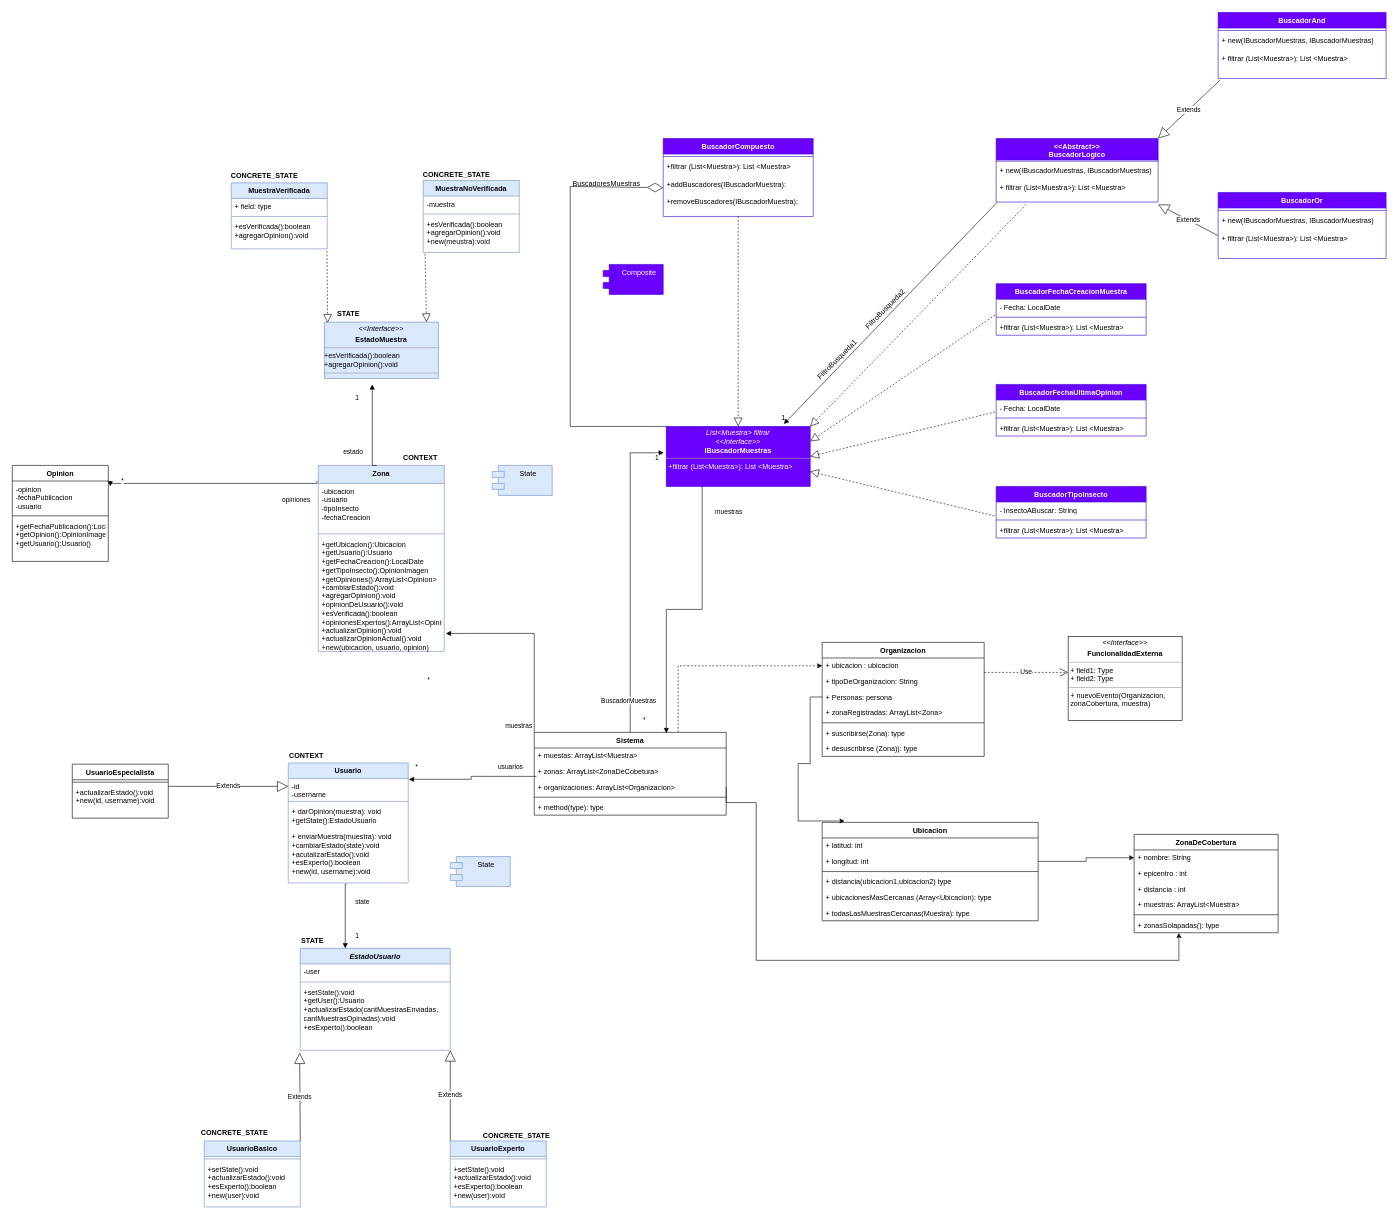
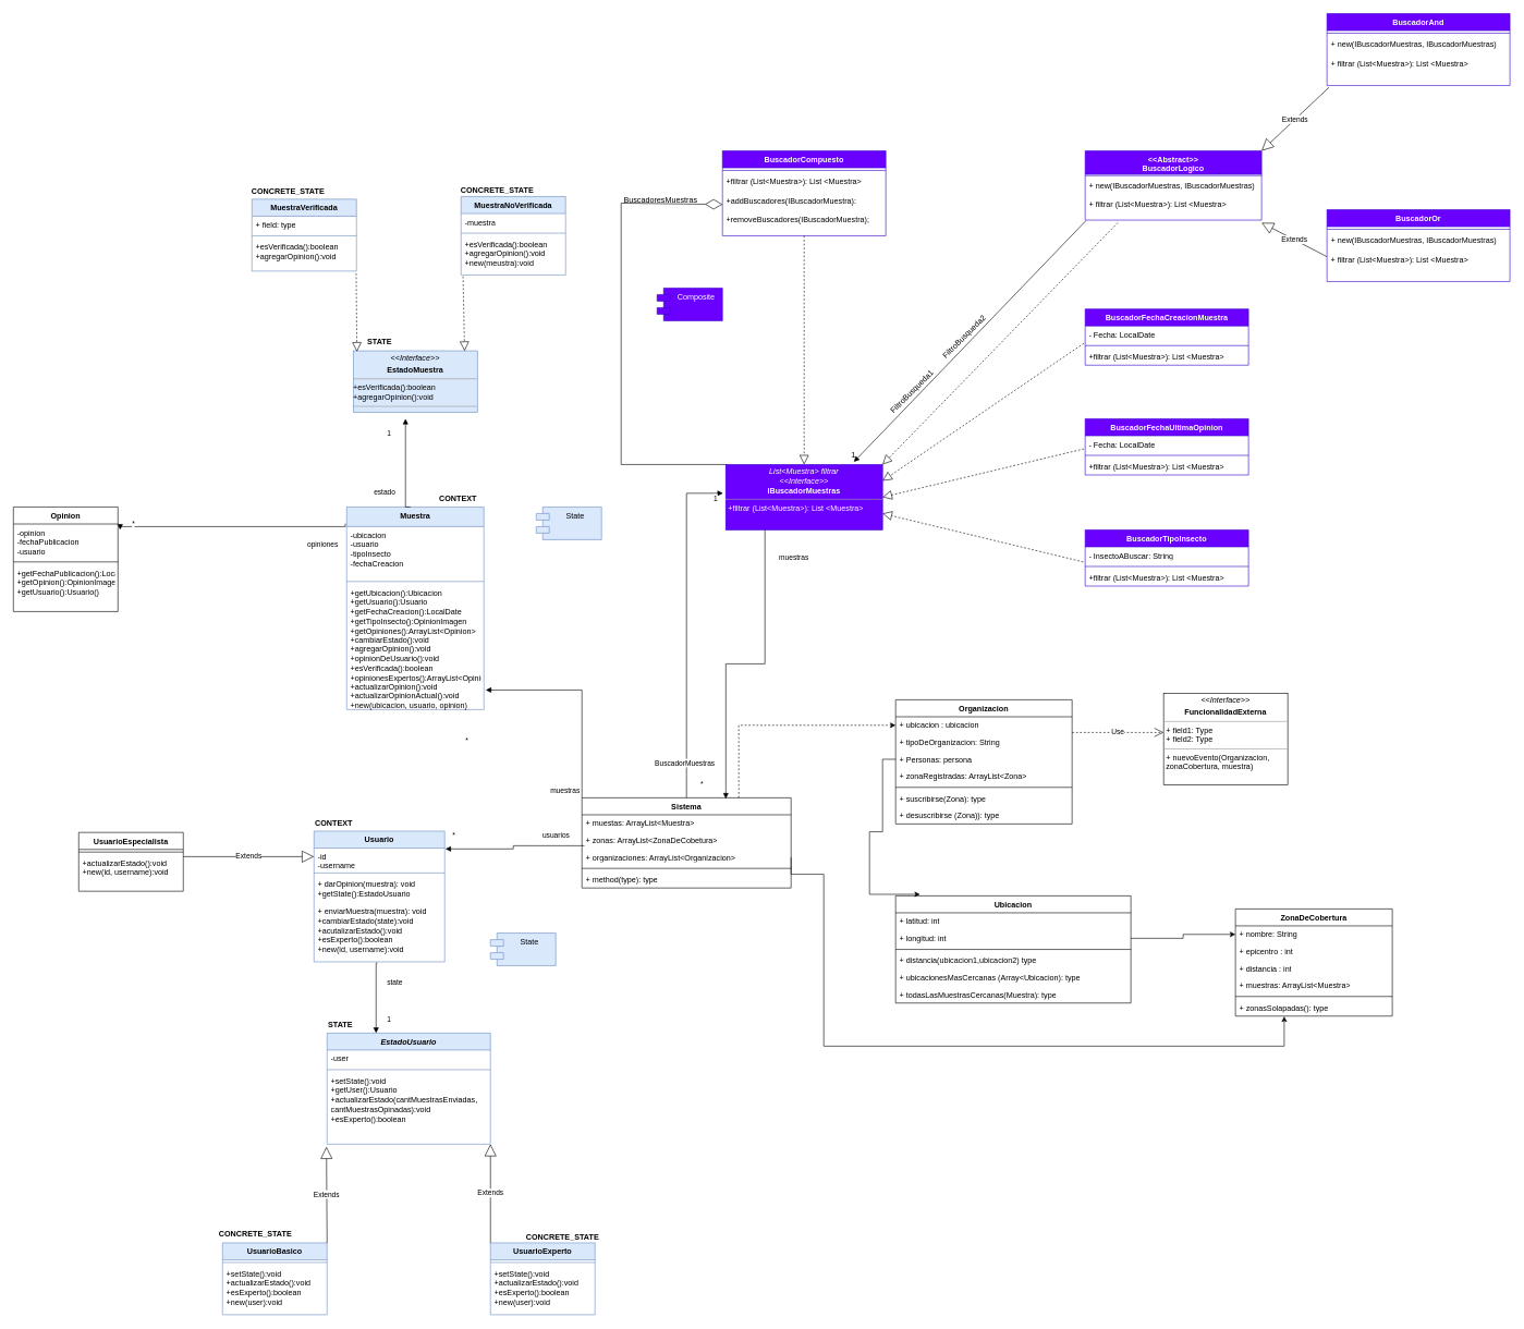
- <mxCell id="2" value="&lt;div&gt;Zona&lt;/div&gt;&lt;div&gt;&lt;br&gt;&lt;/div&gt;" style="swimlane;fontStyle=1;align=center;verticalAlign=top;childLayout=stackLayout;horizontal=1;startSize=30;horizontalStack=0;resizeParent=1;resizeParentMax=0;resizeLast=0;collapsible=1;marginBottom=0;whiteSpace=wrap;html=1;fillColor=#dae8fc;strokeColor=#6c8ebf;" parent="1" vertex="1"><mxGeometry x="530" y="775" width="210" height="310" as="geometry" /></mxCell>
+ <mxCell id="2" value="&lt;div&gt;Muestra&lt;/div&gt;&lt;div&gt;&lt;br&gt;&lt;/div&gt;" style="swimlane;fontStyle=1;align=center;verticalAlign=top;childLayout=stackLayout;horizontal=1;startSize=30;horizontalStack=0;resizeParent=1;resizeParentMax=0;resizeLast=0;collapsible=1;marginBottom=0;whiteSpace=wrap;html=1;fillColor=#dae8fc;strokeColor=#6c8ebf;" parent="1" vertex="1"><mxGeometry x="530" y="775" width="210" height="310" as="geometry" /></mxCell>
